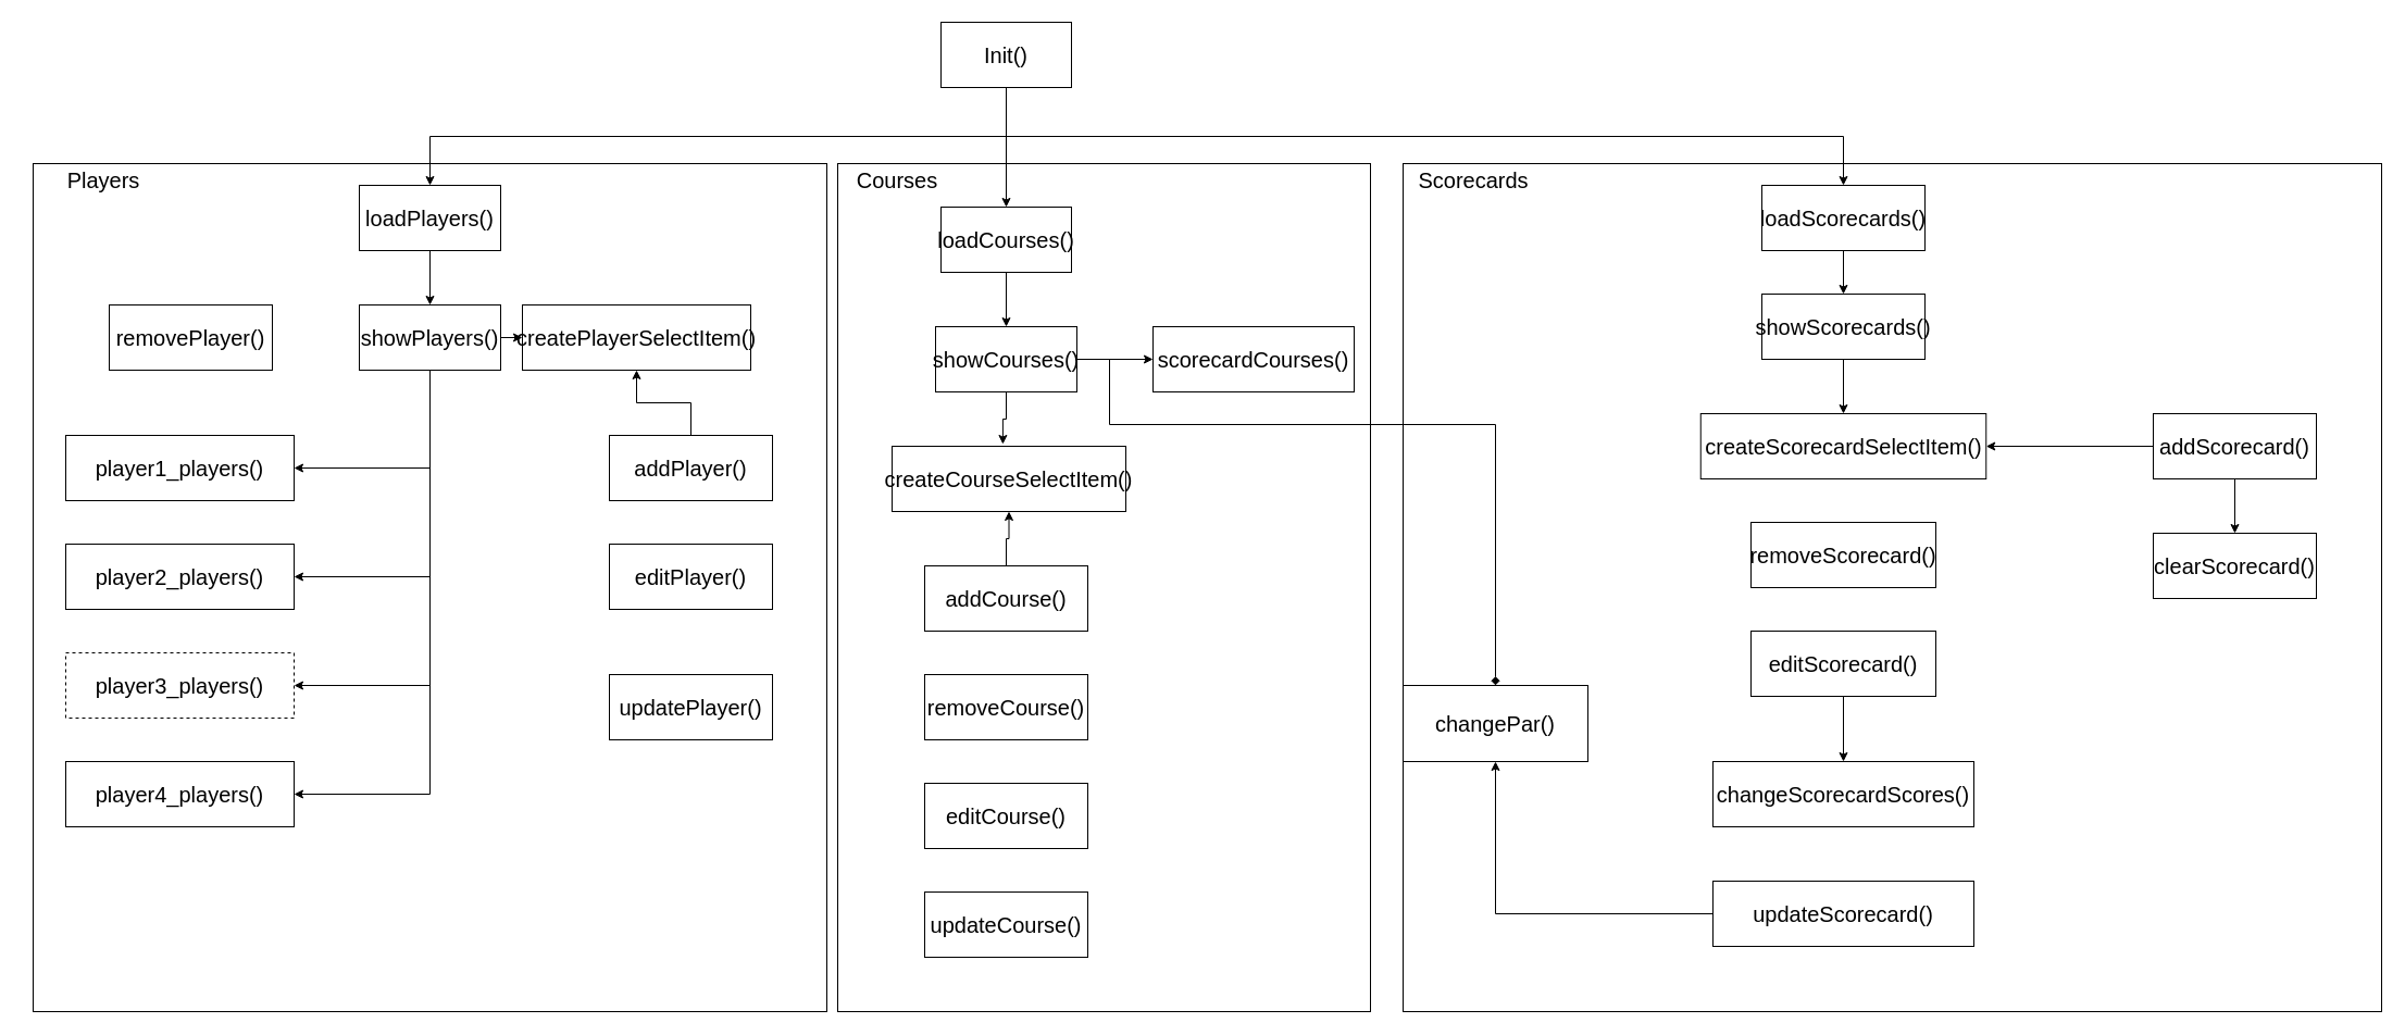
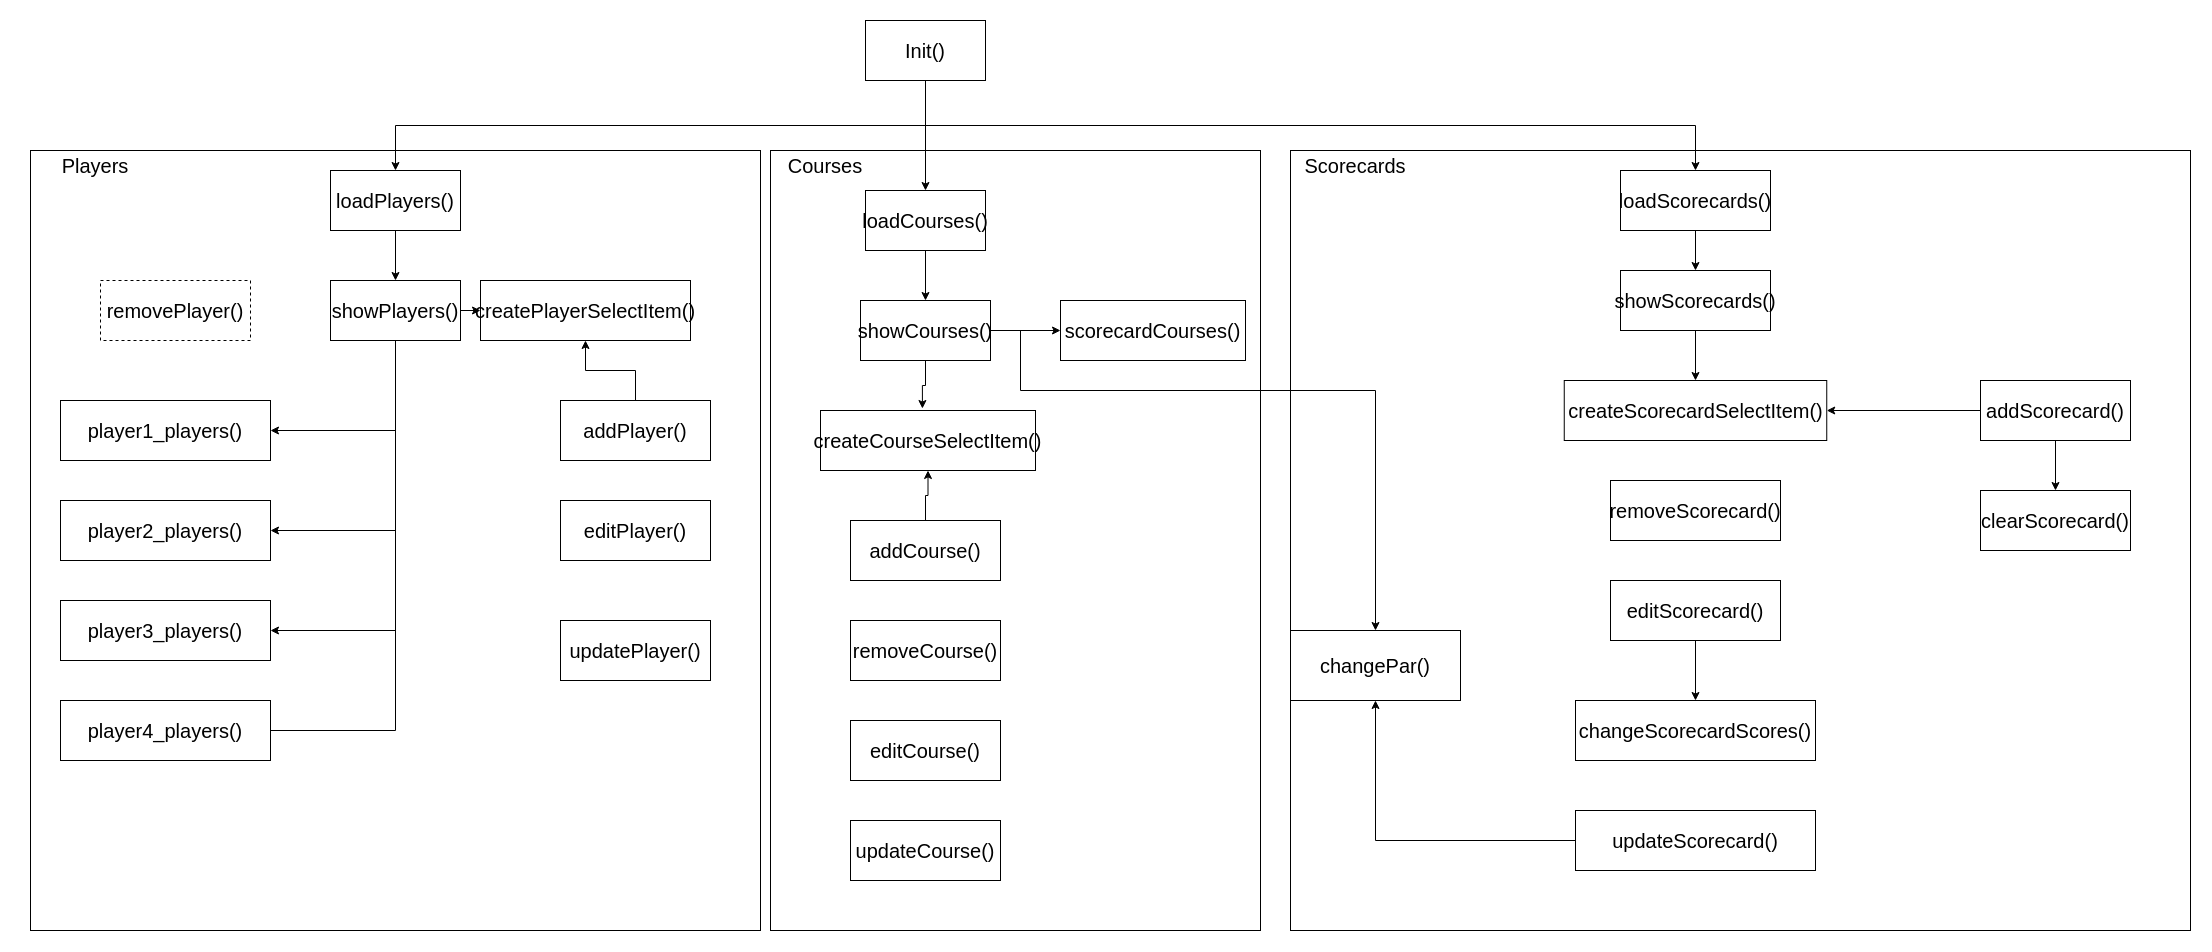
- <mxCell id="16" value="removePlayer()" style="rounded=0;whiteSpace=wrap;html=1;fontSize=20;" vertex="1" parent="1"><mxGeometry x="100" y="280" width="150" height="60" as="geometry" /></mxCell>
+ <mxCell id="16" value="removePlayer()" style="rounded=0;whiteSpace=wrap;html=1;fontSize=20;dashed=1;" vertex="1" parent="1"><mxGeometry x="100" y="280" width="150" height="60" as="geometry" /></mxCell>
- <mxCell id="23" style="edgeStyle=orthogonalEdgeStyle;rounded=0;orthogonalLoop=1;jettySize=auto;html=1;exitX=1;exitY=0.5;exitDx=0;exitDy=0;entryX=0.5;entryY=0;entryDx=0;entryDy=0;fontSize=20;endArrow=diamond;" edge="1" parent="1" source="24" target="56"><mxGeometry relative="1" as="geometry"><Array as="points"><mxPoint x="1020" y="330" /><mxPoint x="1020" y="390" /><mxPoint x="1375" y="390" /></Array></mxGeometry></mxCell>
+ <mxCell id="23" style="edgeStyle=orthogonalEdgeStyle;rounded=0;orthogonalLoop=1;jettySize=auto;html=1;exitX=1;exitY=0.5;exitDx=0;exitDy=0;entryX=0.5;entryY=0;entryDx=0;entryDy=0;fontSize=20;" edge="1" parent="1" source="24" target="56"><mxGeometry relative="1" as="geometry"><Array as="points"><mxPoint x="1020" y="330" /><mxPoint x="1020" y="390" /><mxPoint x="1375" y="390" /></Array></mxGeometry></mxCell>
- <mxCell id="40" value="player3_players()" style="rounded=0;whiteSpace=wrap;html=1;fontSize=20;dashed=1;" vertex="1" parent="1"><mxGeometry x="60" y="600" width="210" height="60" as="geometry" /></mxCell>
+ <mxCell id="40" value="player3_players()" style="rounded=0;whiteSpace=wrap;html=1;fontSize=20;" vertex="1" parent="1"><mxGeometry x="60" y="600" width="210" height="60" as="geometry" /></mxCell>
- <mxCell id="36" style="edgeStyle=orthogonalEdgeStyle;rounded=0;orthogonalLoop=1;jettySize=auto;html=1;exitX=0.5;exitY=1;exitDx=0;exitDy=0;entryX=1;entryY=0.5;entryDx=0;entryDy=0;fontSize=20;" edge="1" parent="1" source="37" target="15"><mxGeometry relative="1" as="geometry" /></mxCell>
+ <mxCell id="36" style="edgeStyle=orthogonalEdgeStyle;rounded=0;orthogonalLoop=1;jettySize=auto;html=1;exitX=0.5;exitY=1;exitDx=0;exitDy=0;entryX=1;entryY=0.5;entryDx=0;entryDy=0;fontSize=20;endArrow=none;" edge="1" parent="1" source="37" target="15"><mxGeometry relative="1" as="geometry" /></mxCell>
